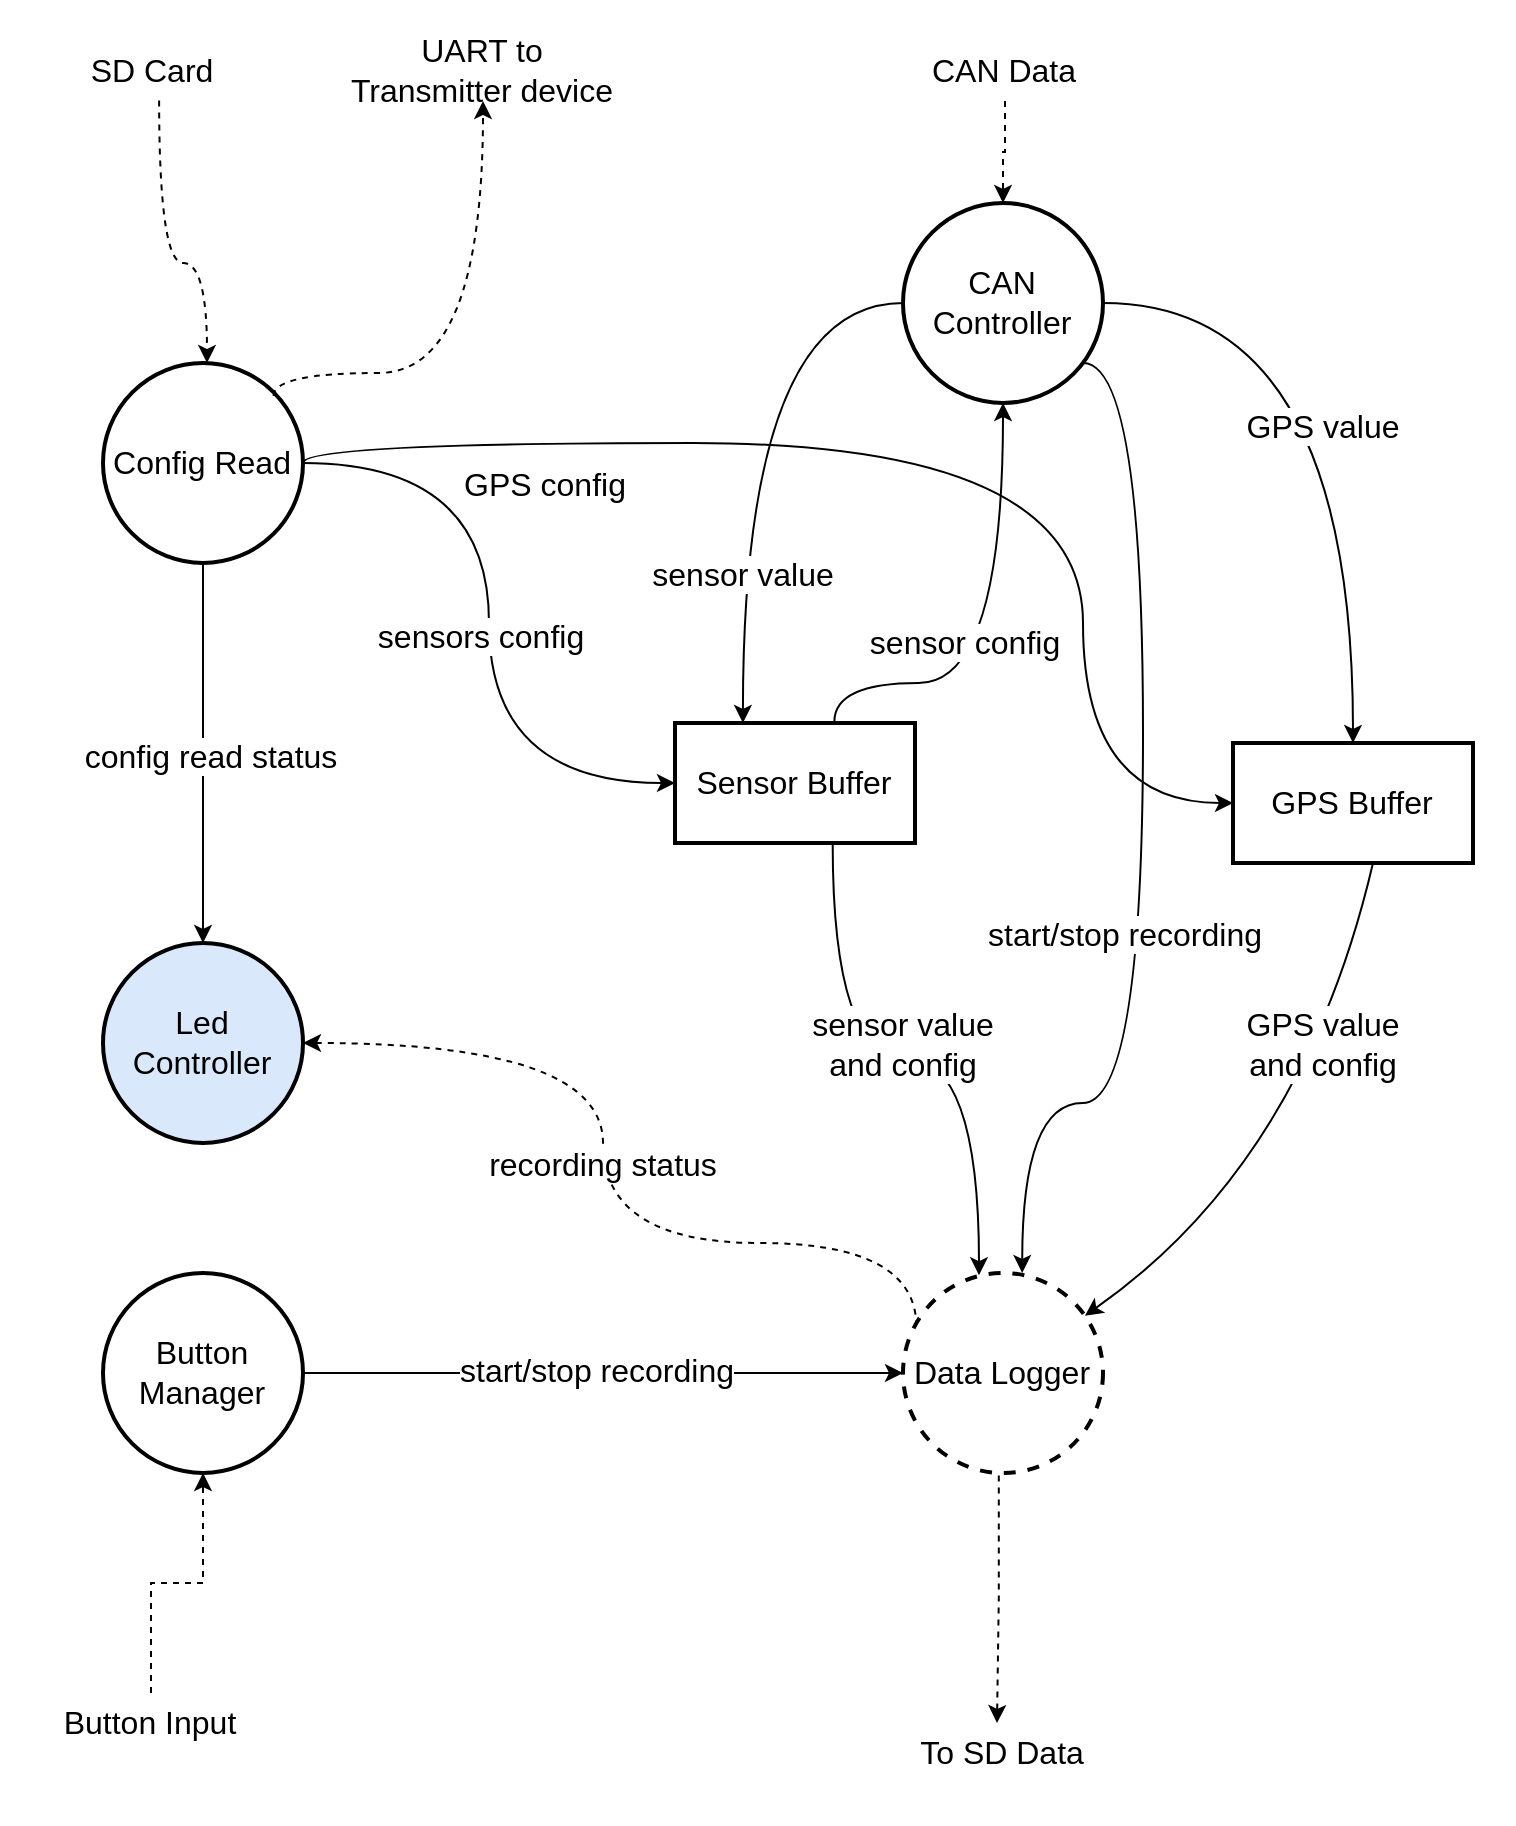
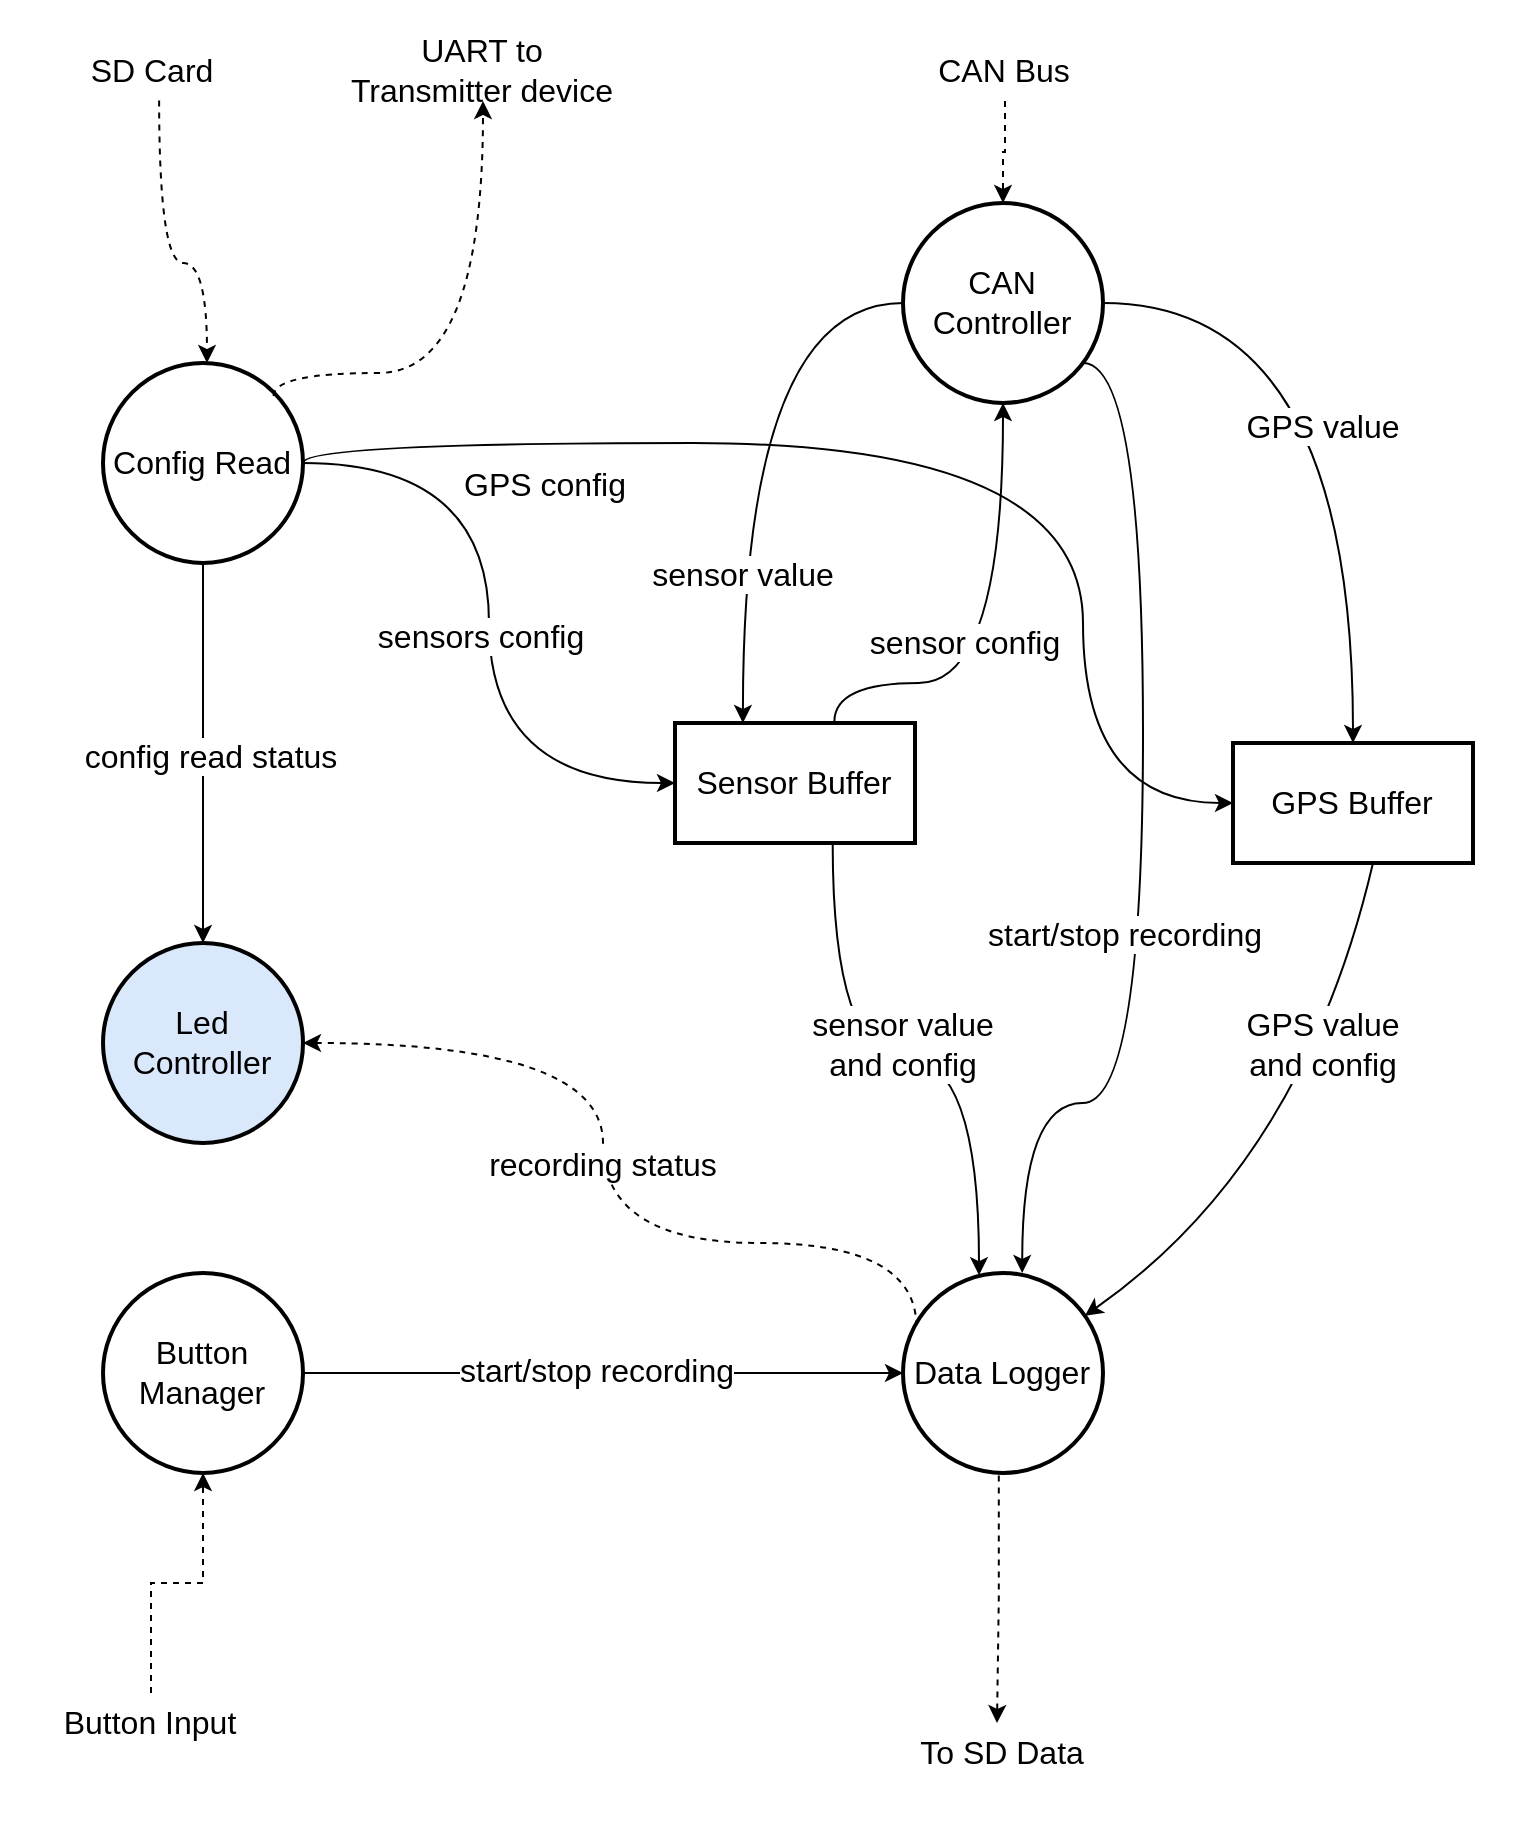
- <mxCell id="20" value="CAN Data" style="text;html=1;strokeColor=none;fillColor=none;align=center;verticalAlign=middle;whiteSpace=wrap;rounded=0;fontSize=16;" parent="1" vertex="1"><mxGeometry x="457" y="20" width="90" height="30" as="geometry" /></mxCell>
+ <mxCell id="20" value="CAN Bus" style="text;html=1;strokeColor=none;fillColor=none;align=center;verticalAlign=middle;whiteSpace=wrap;rounded=0;fontSize=16;" parent="1" vertex="1"><mxGeometry x="457" y="20" width="90" height="30" as="geometry" /></mxCell>
- <mxCell id="16" value="Data Logger" style="ellipse;whiteSpace=wrap;html=1;aspect=fixed;strokeWidth=2;fontSize=16;dashed=1;" parent="1" vertex="1"><mxGeometry x="451" y="636" width="100" height="100" as="geometry" /></mxCell>
+ <mxCell id="16" value="Data Logger" style="ellipse;whiteSpace=wrap;html=1;aspect=fixed;strokeWidth=2;fontSize=16;" parent="1" vertex="1"><mxGeometry x="451" y="636" width="100" height="100" as="geometry" /></mxCell>
